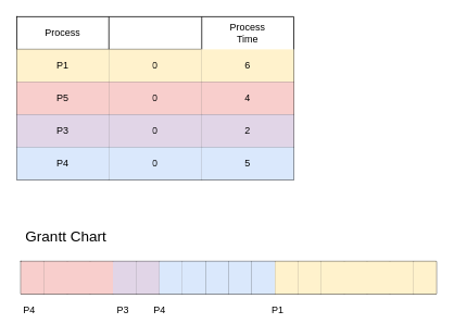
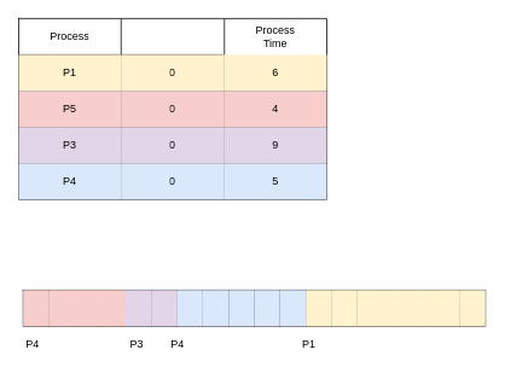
- <mxCell id="17" value="2" style="shape=partialRectangle;html=1;whiteSpace=wrap;connectable=0;overflow=hidden;fillColor=#e1d5e7;top=0;left=0;bottom=0;right=0;strokeColor=#9673a6;" vertex="1" parent="14"><mxGeometry x="227" width="113" height="40" as="geometry" /></mxCell>
+ <mxCell id="17" value="9" style="shape=partialRectangle;html=1;whiteSpace=wrap;connectable=0;overflow=hidden;fillColor=#e1d5e7;top=0;left=0;bottom=0;right=0;strokeColor=#9673a6;" vertex="1" parent="14"><mxGeometry x="227" width="113" height="40" as="geometry" /></mxCell>
- <mxCell id="22" value="&lt;font style=&quot;font-size: 18px&quot;&gt;Grantt Chart&lt;/font&gt;" style="text;html=1;align=center;verticalAlign=middle;resizable=0;points=[];autosize=1;" vertex="1" parent="1"><mxGeometry x="25" y="280" width="110" height="20" as="geometry" /></mxCell>
